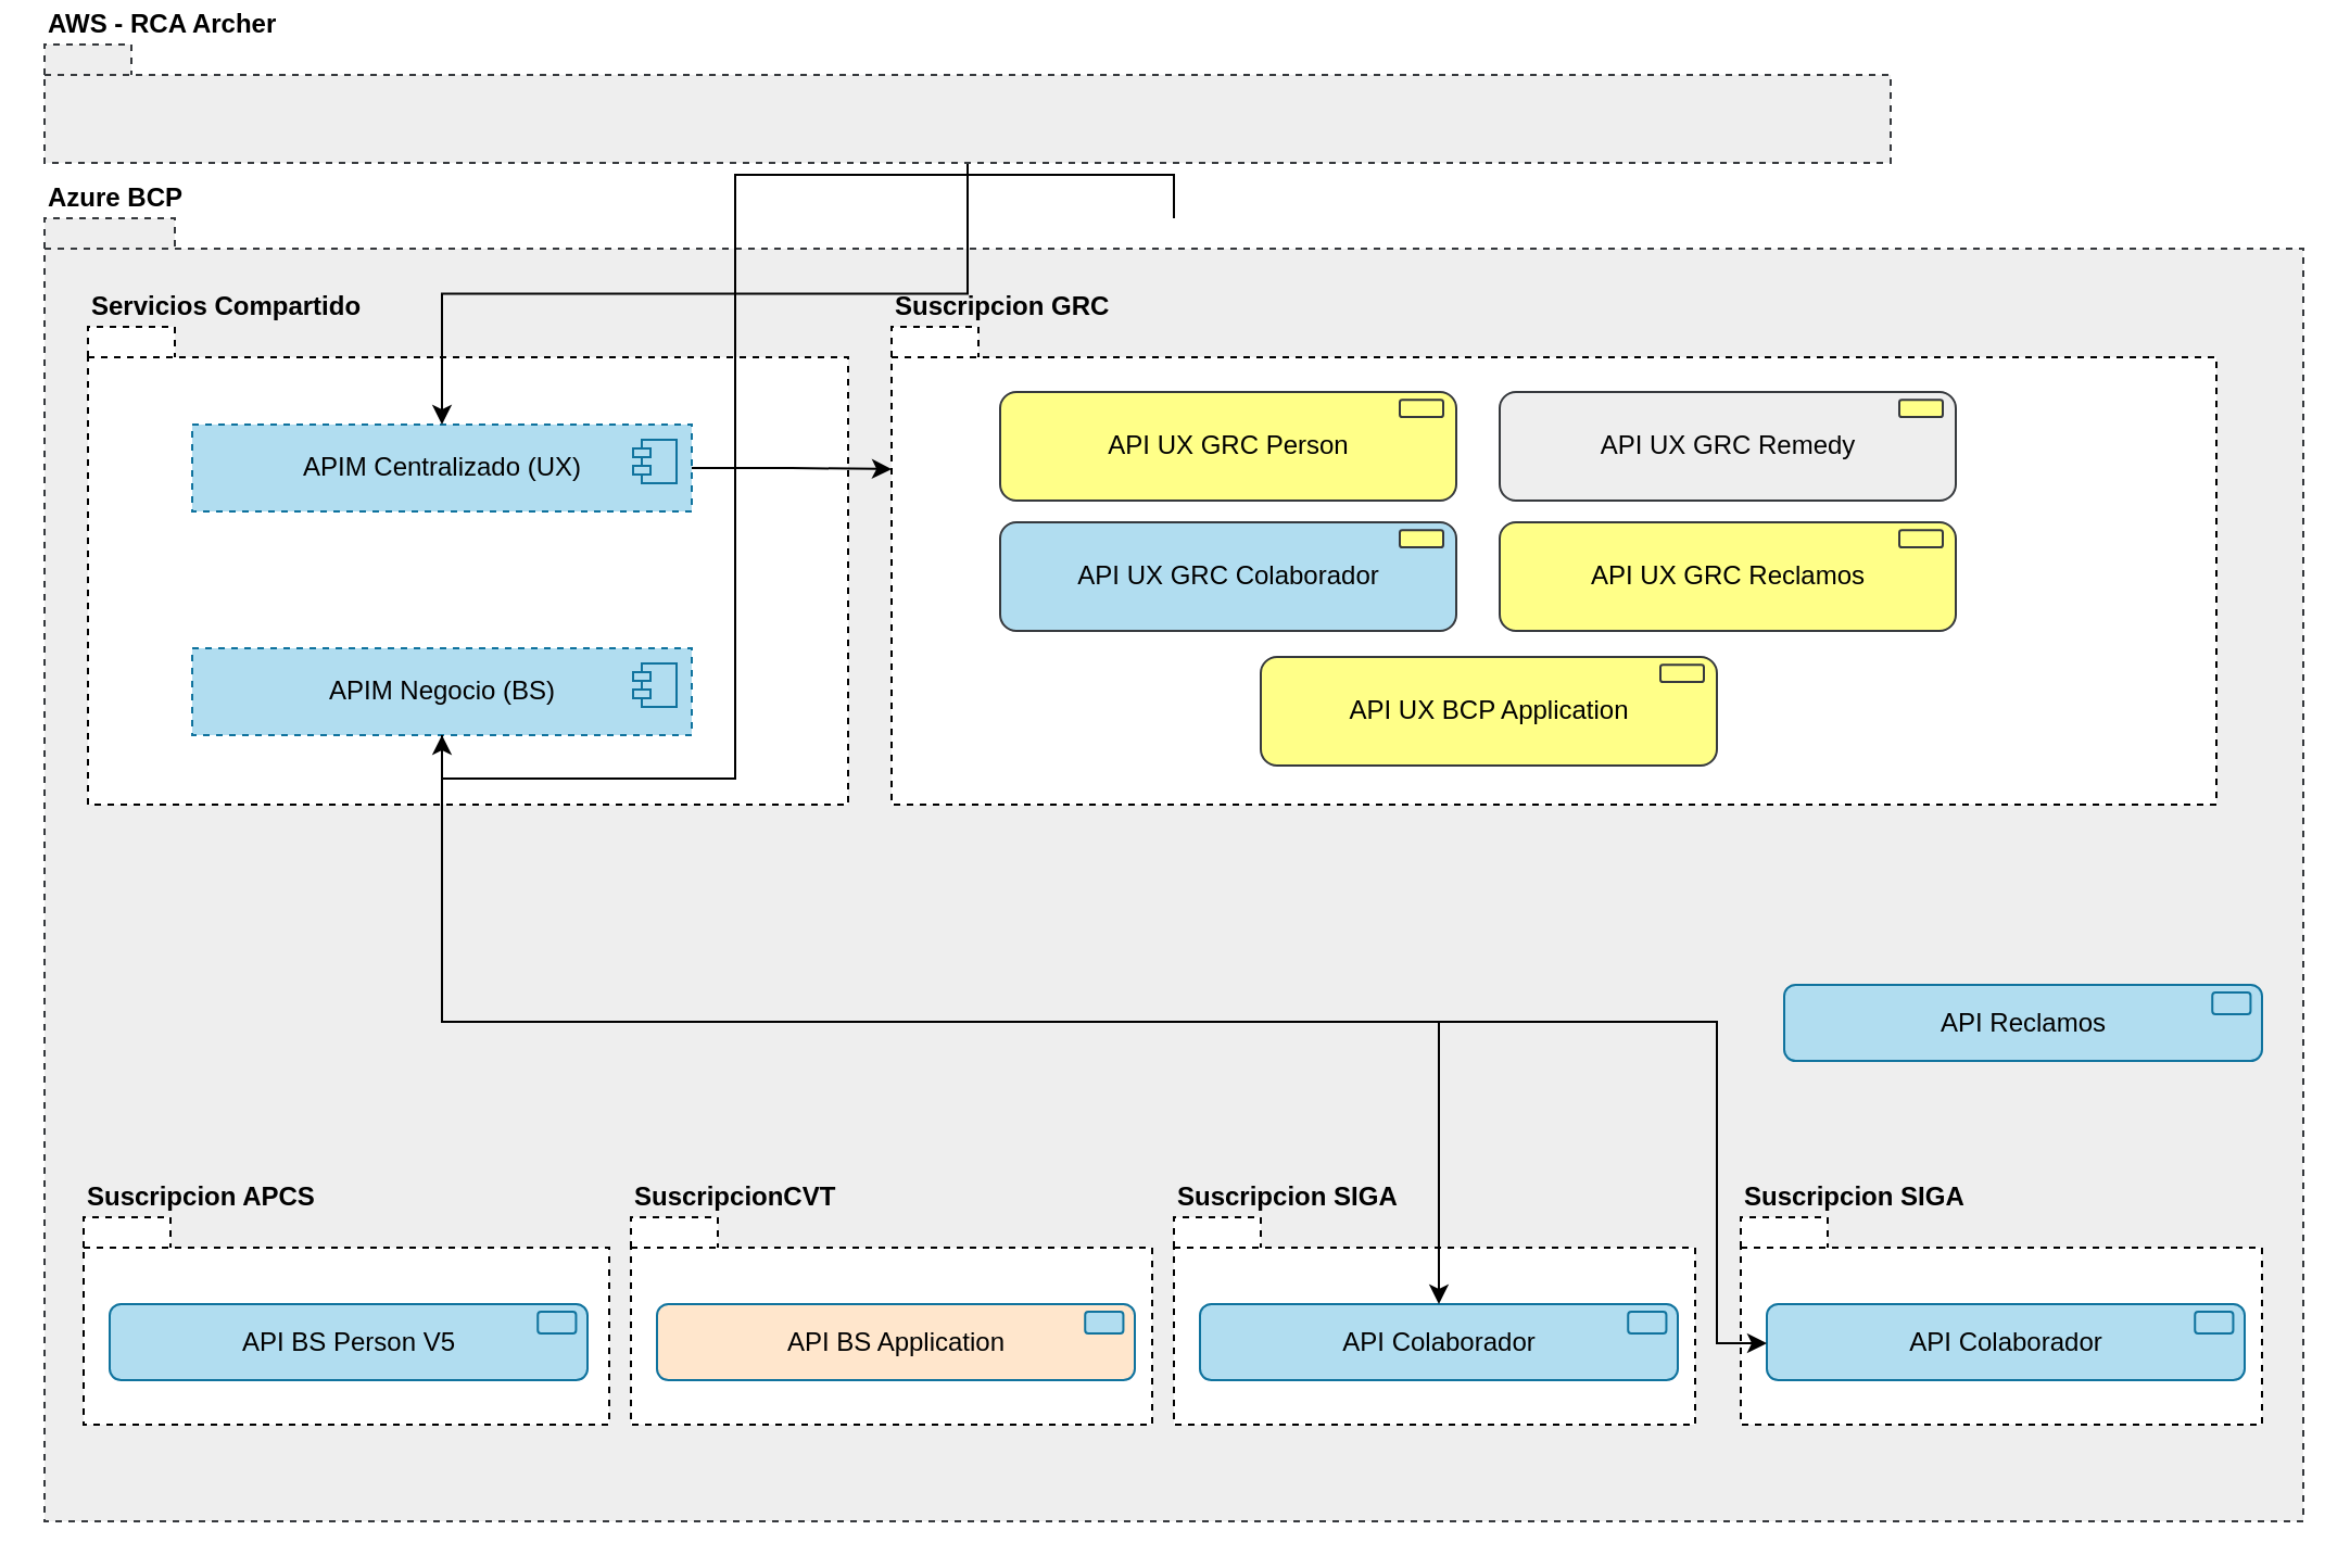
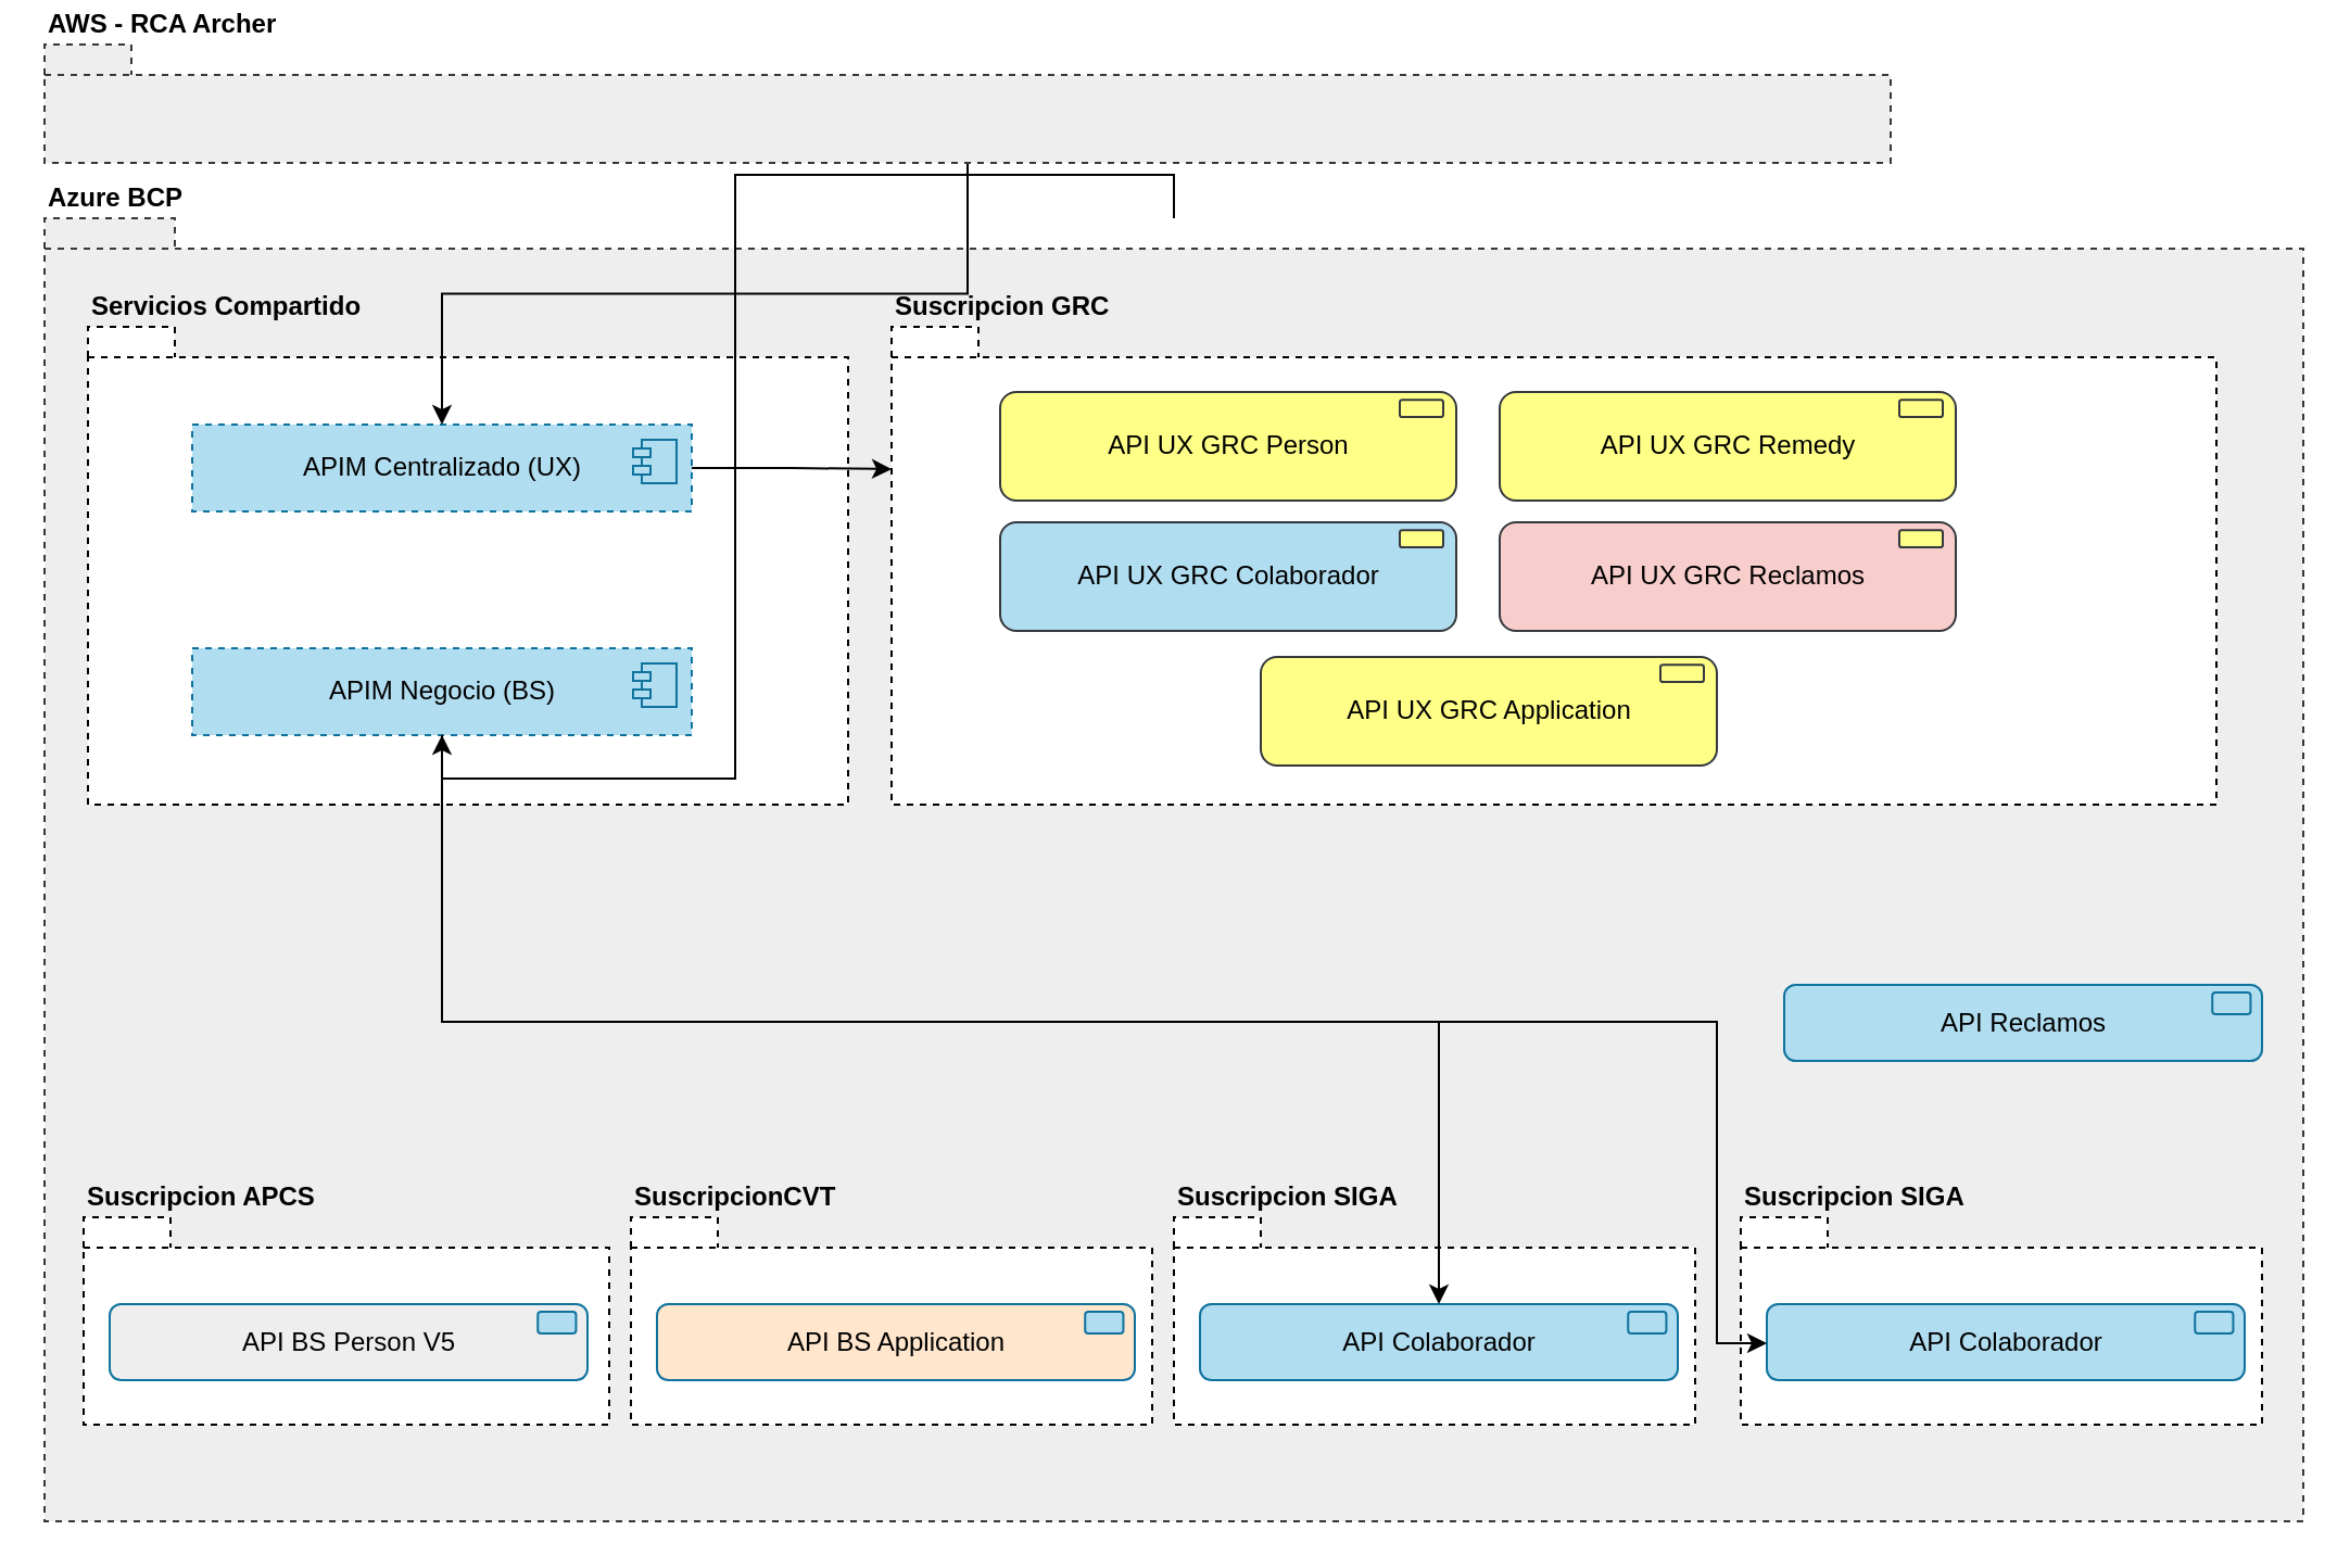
- <mxCell id="24" value="API UX GRC Remedy" style="html=1;dropTarget=0;align=center;verticalAlign=middle;rounded=1;fillColor=#eeeeee;strokeColor=#36393d;" vertex="1" parent="23"><mxGeometry width="210" height="50" as="geometry" /></mxCell>
+ <mxCell id="24" value="API UX GRC Remedy" style="html=1;dropTarget=0;align=center;verticalAlign=middle;rounded=1;fillColor=#ffff88;strokeColor=#36393d;" vertex="1" parent="23"><mxGeometry width="210" height="50" as="geometry" /></mxCell>
- <mxCell id="27" value="API UX GRC Reclamos" style="html=1;dropTarget=0;align=center;verticalAlign=middle;rounded=1;fillColor=#ffff88;strokeColor=#36393d;" vertex="1" parent="26"><mxGeometry width="210" height="50" as="geometry" /></mxCell>
+ <mxCell id="27" value="API UX GRC Reclamos" style="html=1;dropTarget=0;align=center;verticalAlign=middle;rounded=1;fillColor=#f8cecc;strokeColor=#36393d;" vertex="1" parent="26"><mxGeometry width="210" height="50" as="geometry" /></mxCell>
- <mxCell id="18" value="API UX BCP Application" style="html=1;dropTarget=0;align=center;verticalAlign=middle;rounded=1;fillColor=#ffff88;strokeColor=#36393d;" vertex="1" parent="17"><mxGeometry width="210" height="50" as="geometry" /></mxCell>
+ <mxCell id="18" value="API UX GRC Application" style="html=1;dropTarget=0;align=center;verticalAlign=middle;rounded=1;fillColor=#ffff88;strokeColor=#36393d;" vertex="1" parent="17"><mxGeometry width="210" height="50" as="geometry" /></mxCell>
- <mxCell id="30" value="API BS Person V5" style="html=1;dropTarget=0;align=center;verticalAlign=middle;rounded=1;fillColor=#b1ddf0;strokeColor=#10739e;" parent="29" vertex="1"><mxGeometry width="220" height="35" as="geometry" /></mxCell>
+ <mxCell id="30" value="API BS Person V5" style="html=1;dropTarget=0;align=center;verticalAlign=middle;rounded=1;fillColor=#eeeeee;strokeColor=#10739e;" parent="29" vertex="1"><mxGeometry width="220" height="35" as="geometry" /></mxCell>
